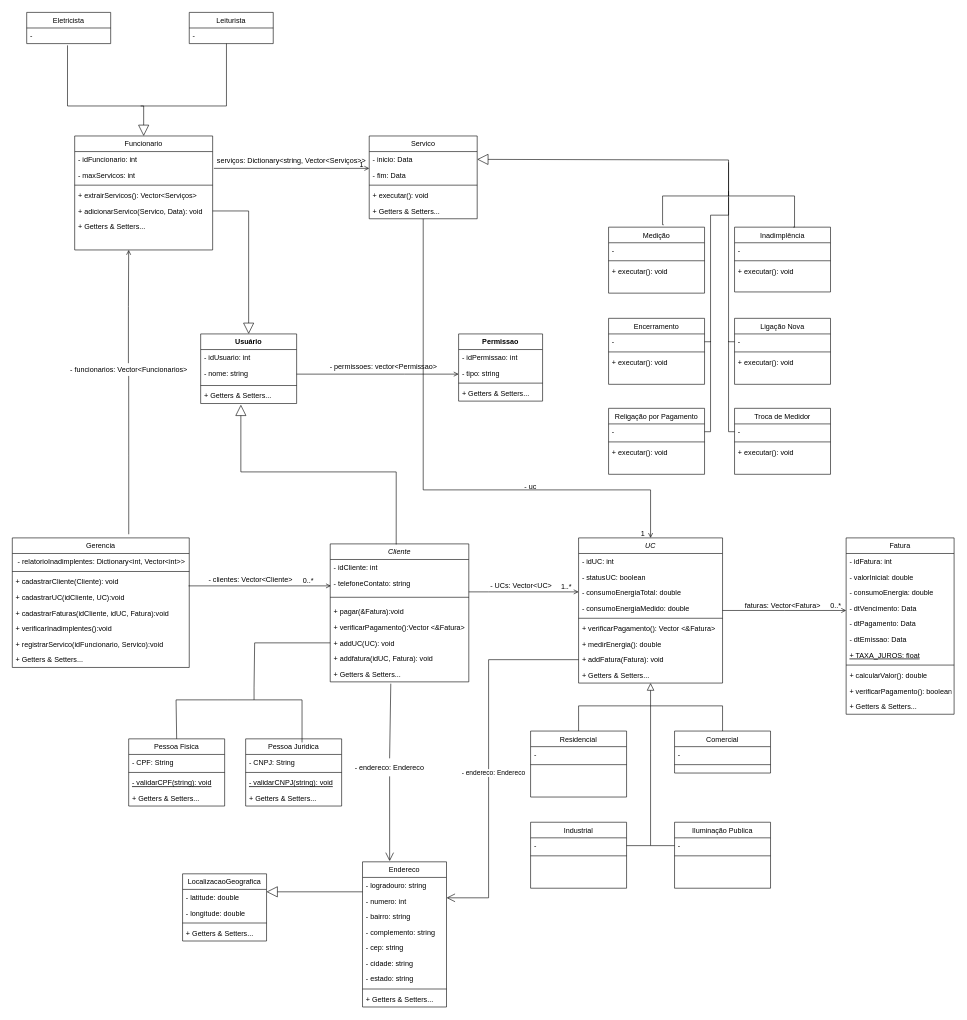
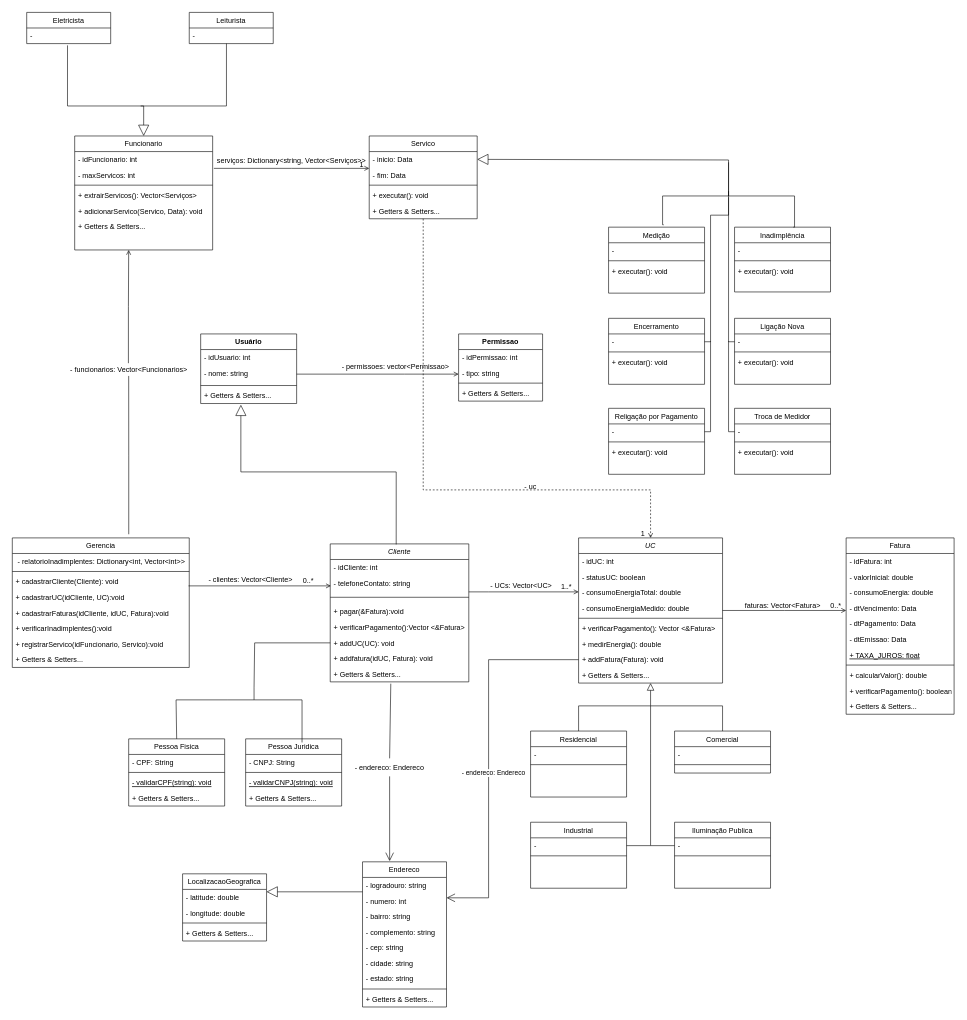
- <mxCell id="159" value="" style="endArrow=block;endSize=16;endFill=0;html=1;rounded=0;exitX=1;exitY=0.5;exitDx=0;exitDy=0;entryX=0.5;entryY=0;entryDx=0;entryDy=0;" edge="1" parent="1" source="82" target="153"><mxGeometry width="160" relative="1" as="geometry"><mxPoint x="390" y="378" as="sourcePoint" /><mxPoint x="554" y="378" as="targetPoint" /><Array as="points"><mxPoint x="414" y="351" /></Array></mxGeometry></mxCell>
- <mxCell id="172" value="- permissoes: vector&amp;lt;Permissao&amp;gt;" style="text;html=1;strokeColor=none;fillColor=none;align=center;verticalAlign=middle;whiteSpace=wrap;rounded=0;" vertex="1" parent="1"><mxGeometry x="544" y="596" width="190" height="30" as="geometry" /></mxCell>
+ <mxCell id="172" value="- permissoes: vector&amp;lt;Permissao&amp;gt;" style="text;html=1;strokeColor=none;fillColor=none;align=center;verticalAlign=middle;whiteSpace=wrap;rounded=0;" vertex="1" parent="1"><mxGeometry x="564" y="596" width="190" height="30" as="geometry" /></mxCell>
- <mxCell id="122" value="" style="endArrow=open;shadow=0;strokeWidth=1;rounded=0;endFill=1;edgeStyle=elbowEdgeStyle;elbow=vertical;exitX=0.5;exitY=1;exitDx=0;exitDy=0;entryX=0.5;entryY=0;entryDx=0;entryDy=0;" parent="1" source="71" target="2" edge="1"><mxGeometry x="0.5" y="41" relative="1" as="geometry"><mxPoint x="614" y="584.5" as="sourcePoint" /><mxPoint x="873" y="584.5" as="targetPoint" /><mxPoint x="-40" y="32" as="offset" /><Array as="points"><mxPoint x="894" y="816" /></Array></mxGeometry></mxCell>
+ <mxCell id="122" value="" style="endArrow=open;shadow=0;strokeWidth=1;rounded=0;endFill=1;edgeStyle=elbowEdgeStyle;elbow=vertical;exitX=0.5;exitY=1;exitDx=0;exitDy=0;entryX=0.5;entryY=0;entryDx=0;entryDy=0;dashed=1;" parent="1" source="71" target="2" edge="1"><mxGeometry x="0.5" y="41" relative="1" as="geometry"><mxPoint x="614" y="584.5" as="sourcePoint" /><mxPoint x="873" y="584.5" as="targetPoint" /><mxPoint x="-40" y="32" as="offset" /><Array as="points"><mxPoint x="894" y="816" /></Array></mxGeometry></mxCell>
